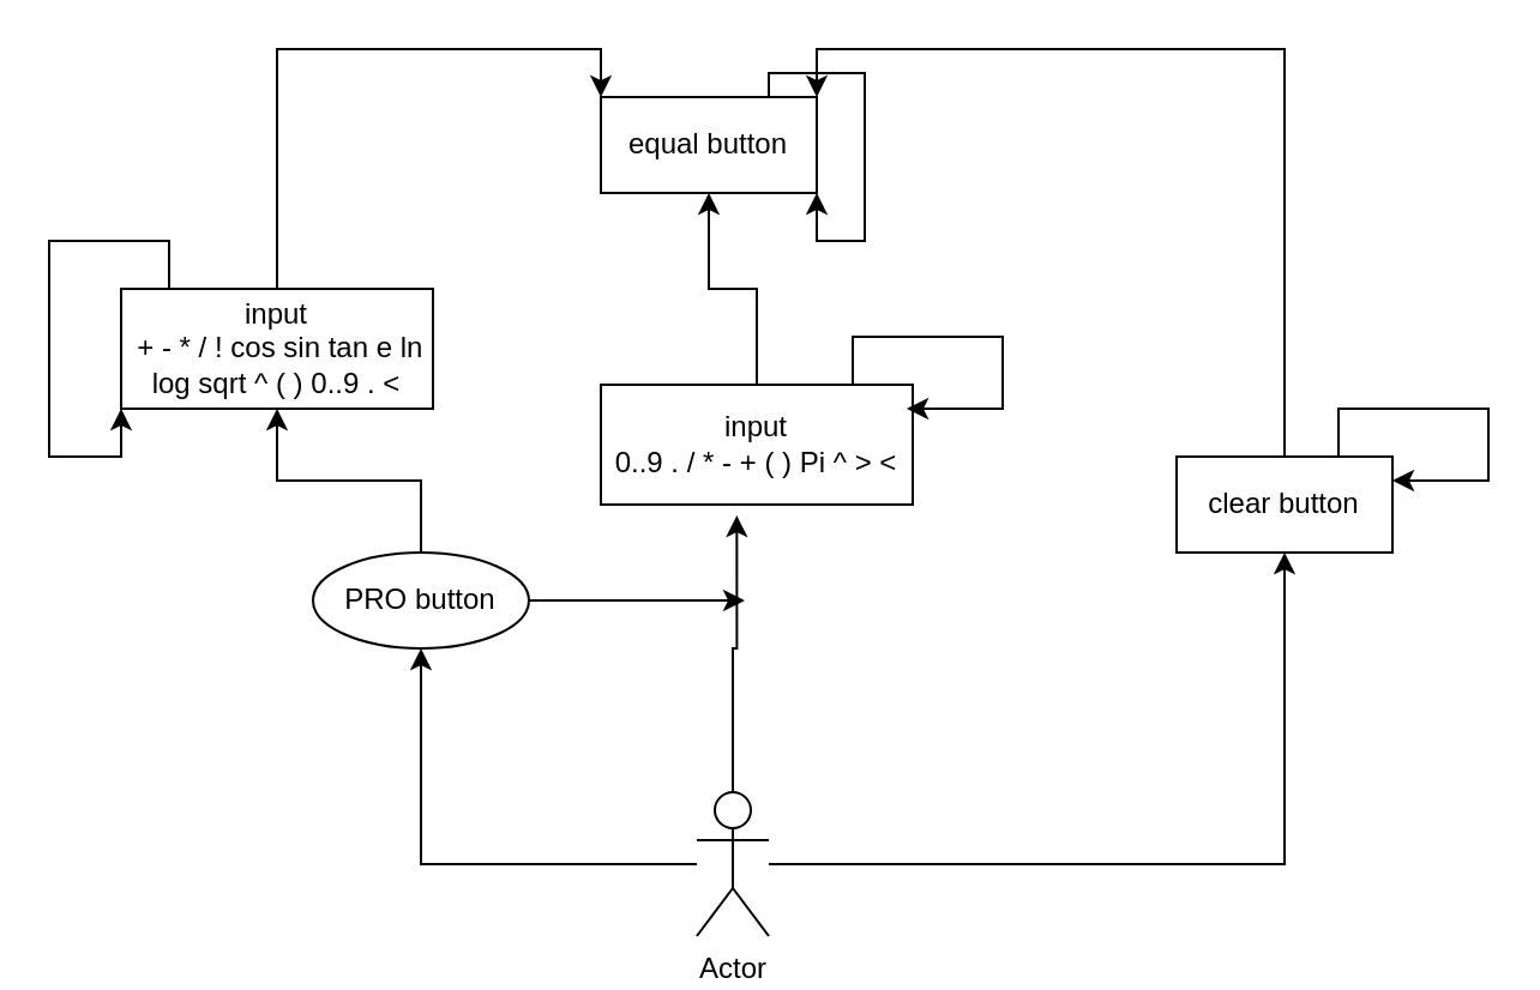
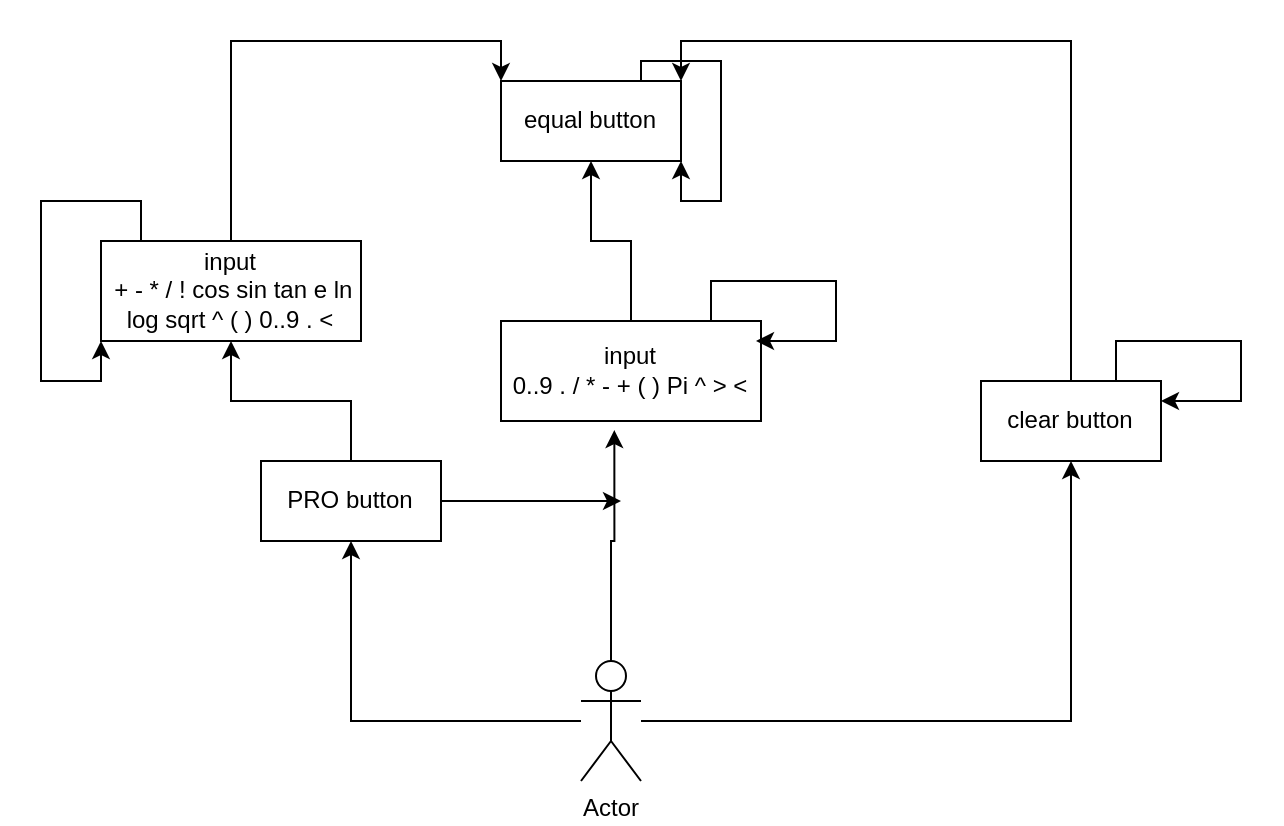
- <mxCell id="11" value="PRO button" style="ellipse;whiteSpace=wrap;html=1;" vertex="1" parent="1"><mxGeometry x="130" y="230" width="90" height="40" as="geometry" /></mxCell>
+ <mxCell id="11" value="PRO button" style="rounded=0;whiteSpace=wrap;html=1;" vertex="1" parent="1"><mxGeometry x="130" y="230" width="90" height="40" as="geometry" /></mxCell>
